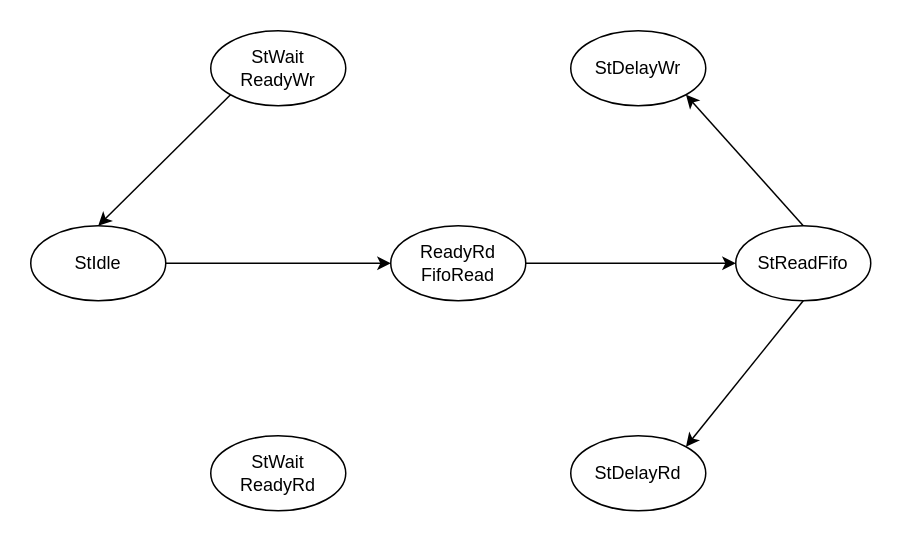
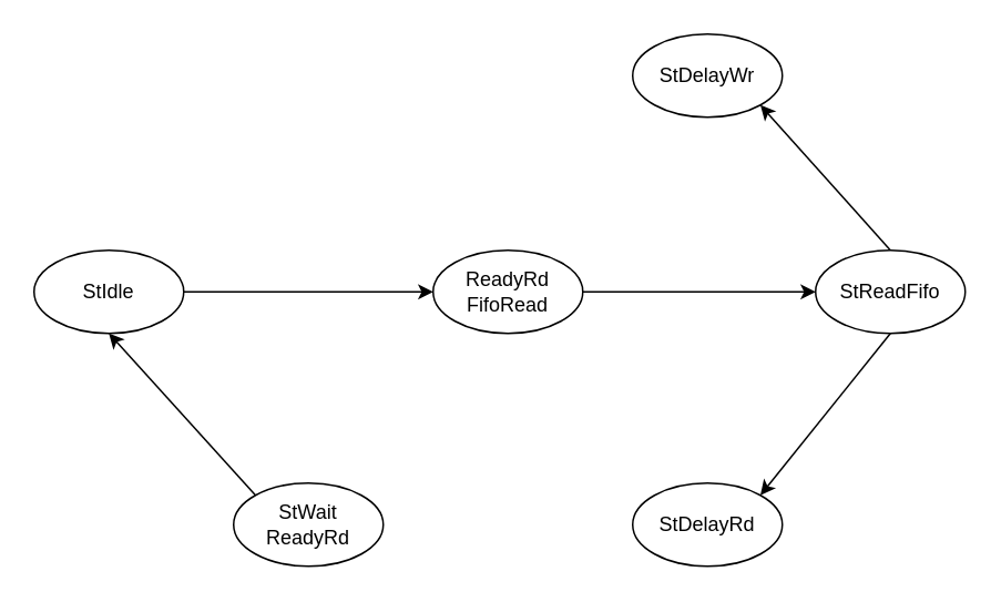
- <mxCell id="11" value="StWait&lt;br&gt;ReadyWr" style="ellipse;whiteSpace=wrap;html=1;" vertex="1" parent="1"><mxGeometry x="140" y="20" width="90" height="50" as="geometry" /></mxCell>
- <mxCell id="10" style="rounded=0;orthogonalLoop=1;jettySize=auto;html=1;exitX=0;exitY=1;exitDx=0;exitDy=0;entryX=0.5;entryY=0;entryDx=0;entryDy=0;" edge="1" parent="1" source="11" target="3"><mxGeometry relative="1" as="geometry" /></mxCell>
+ <mxCell id="13" style="rounded=0;orthogonalLoop=1;jettySize=auto;html=1;exitX=0;exitY=0;exitDx=0;exitDy=0;entryX=0.5;entryY=1;entryDx=0;entryDy=0;" edge="1" parent="1" source="14" target="3"><mxGeometry relative="1" as="geometry" /></mxCell>
